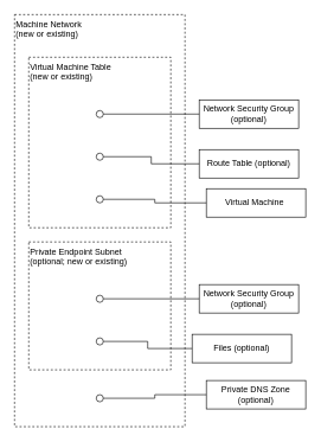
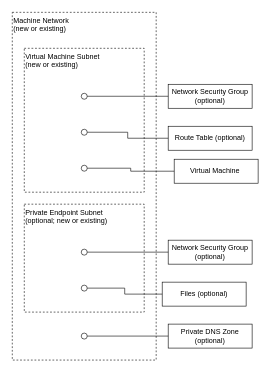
- <mxCell id="3" value="Virtual Machine Table&amp;nbsp;&lt;div&gt;(new or existing)&lt;/div&gt;" style="rounded=0;whiteSpace=wrap;html=1;fillColor=none;dashed=1;verticalAlign=top;align=left;" vertex="1" parent="1"><mxGeometry x="40" y="80" width="200" height="240" as="geometry" /></mxCell>
+ <mxCell id="3" value="Virtual Machine Subnet&amp;nbsp;&lt;div&gt;(new or existing)&lt;/div&gt;" style="rounded=0;whiteSpace=wrap;html=1;fillColor=none;dashed=1;verticalAlign=top;align=left;" vertex="1" parent="1"><mxGeometry x="40" y="80" width="200" height="240" as="geometry" /></mxCell>
- <mxCell id="18" value="Private DNS Zone (optional)" style="rounded=0;whiteSpace=wrap;html=1;fillColor=none;" vertex="1" parent="1"><mxGeometry x="290" y="535" width="140" height="40" as="geometry" /></mxCell>
+ <mxCell id="18" value="Private DNS Zone (optional)" style="rounded=0;whiteSpace=wrap;html=1;fillColor=none;" vertex="1" parent="1"><mxGeometry x="280" y="540" width="140" height="40" as="geometry" /></mxCell>
